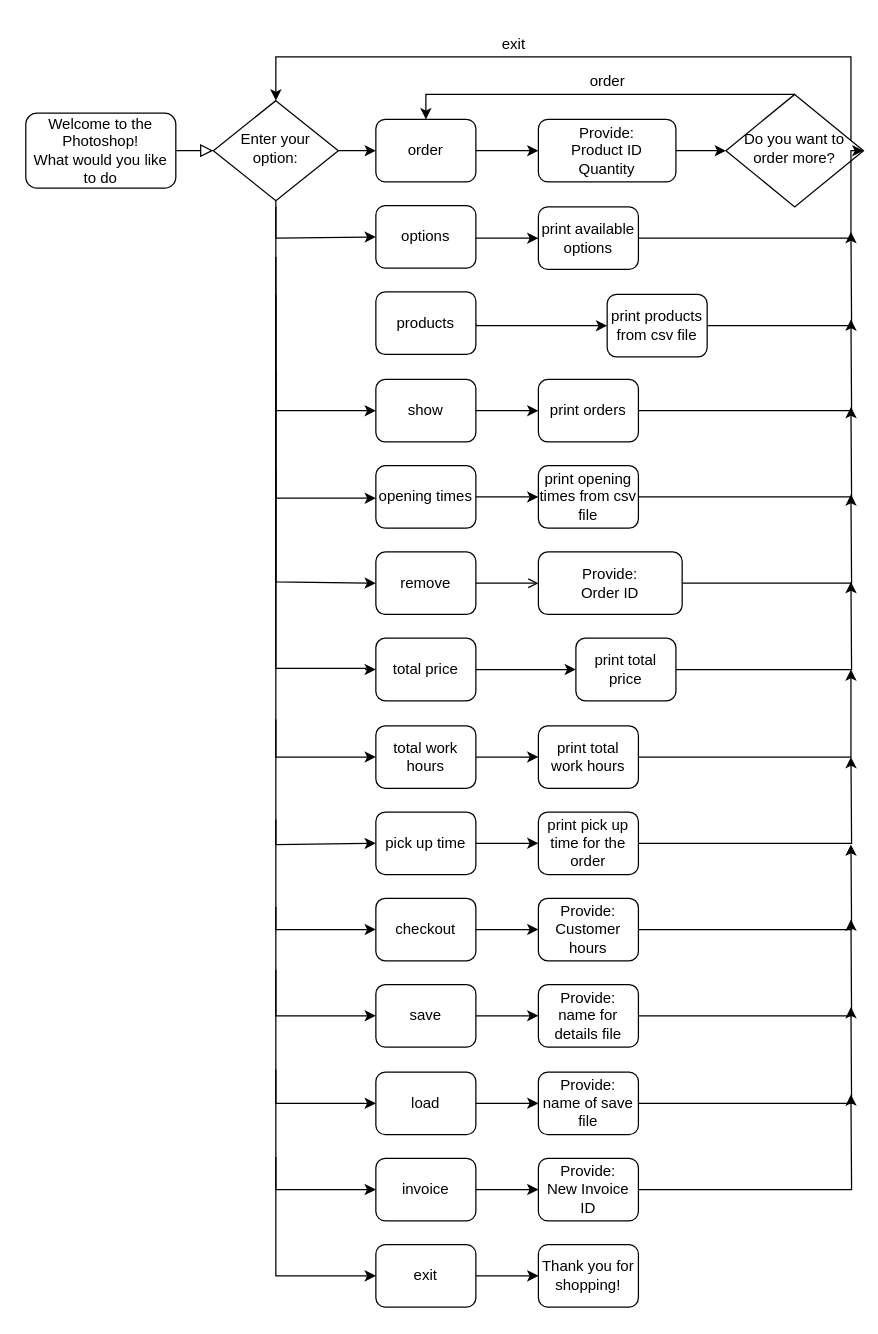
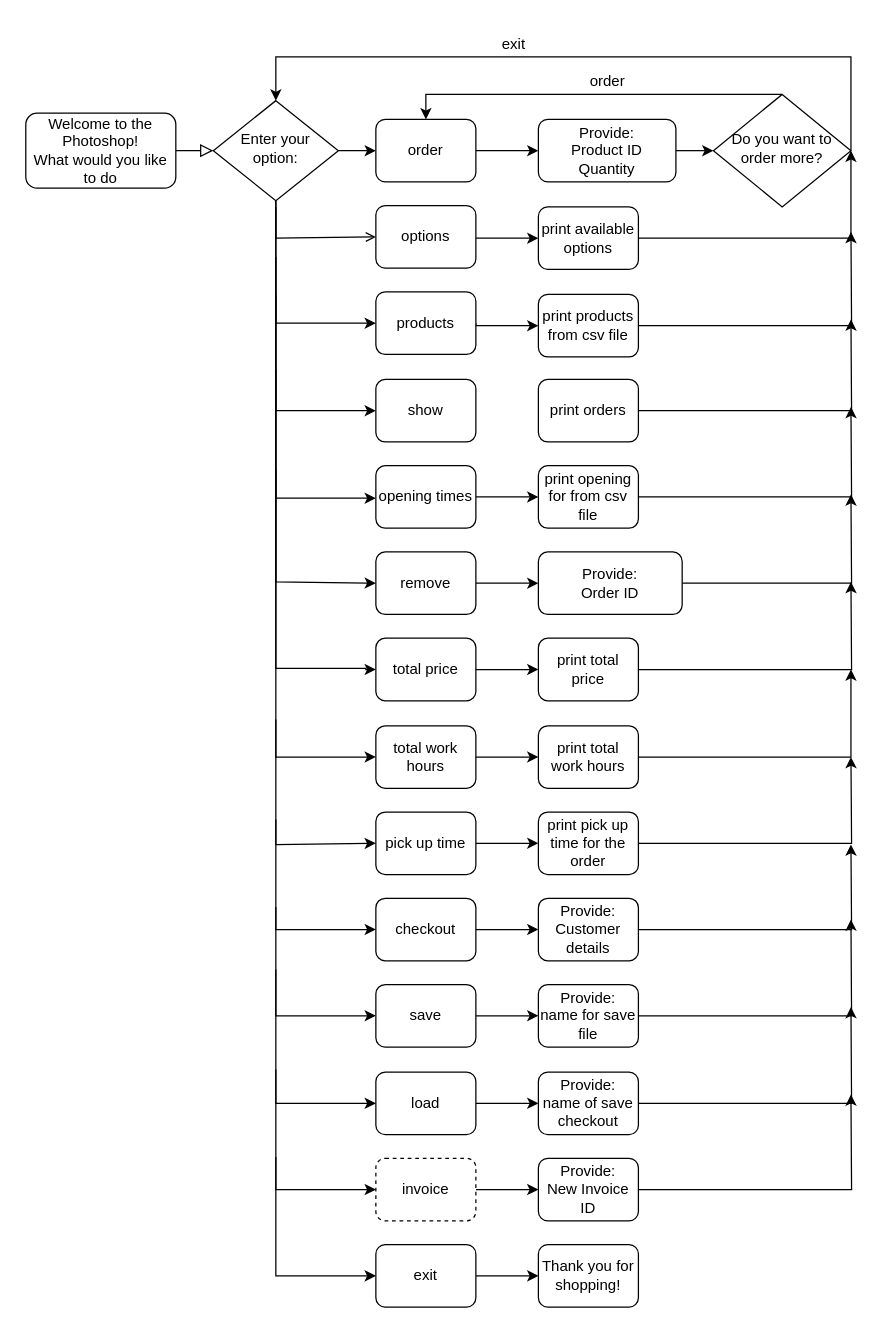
- <mxCell id="14" value="Do you want to order more?" style="rhombus;whiteSpace=wrap;html=1;shadow=0;fontFamily=Helvetica;fontSize=12;align=center;strokeWidth=1;spacing=6;spacingTop=-4;" vertex="1" parent="1"><mxGeometry x="580" y="75" width="110" height="90" as="geometry" /></mxCell>
+ <mxCell id="14" value="Do you want to order more?" style="rhombus;whiteSpace=wrap;html=1;shadow=0;fontFamily=Helvetica;fontSize=12;align=center;strokeWidth=1;spacing=6;spacingTop=-4;" vertex="1" parent="1"><mxGeometry x="570" width="110" height="90" as="geometry" y="75" /></mxCell>
- <mxCell id="5" style="edgeStyle=orthogonalEdgeStyle;rounded=0;orthogonalLoop=1;jettySize=auto;html=1;entryX=0;entryY=0.5;entryDx=0;entryDy=0;" edge="1" parent="1" source="7" target="18"><mxGeometry relative="1" as="geometry"><mxPoint x="250" y="195" as="targetPoint" /><Array as="points"><mxPoint x="220" y="190" /></Array></mxGeometry></mxCell>
+ <mxCell id="5" style="edgeStyle=orthogonalEdgeStyle;rounded=0;orthogonalLoop=1;jettySize=auto;html=1;entryX=0;entryY=0.5;entryDx=0;entryDy=0;endArrow=open;" edge="1" parent="1" source="7" target="18"><mxGeometry relative="1" as="geometry"><mxPoint x="250" y="195" as="targetPoint" /><Array as="points"><mxPoint x="220" y="190" /></Array></mxGeometry></mxCell>
+ <mxCell id="6" style="edgeStyle=orthogonalEdgeStyle;rounded=0;orthogonalLoop=1;jettySize=auto;html=1;entryX=0;entryY=0.5;entryDx=0;entryDy=0;" edge="1" parent="1" source="7" target="20"><mxGeometry relative="1" as="geometry"><mxPoint x="220" y="265" as="targetPoint" /><Array as="points"><mxPoint x="220" y="258" /></Array></mxGeometry></mxCell>
- <mxCell id="54" value="print products from csv file" style="rounded=1;whiteSpace=wrap;html=1;fontSize=12;glass=0;strokeWidth=1;shadow=0;" vertex="1" parent="1"><mxGeometry x="485" y="235" width="80" height="50" as="geometry" /></mxCell>
+ <mxCell id="54" value="print products from csv file" style="rounded=1;whiteSpace=wrap;html=1;fontSize=12;glass=0;strokeWidth=1;shadow=0;" vertex="1" parent="1"><mxGeometry x="430" y="235" width="80" height="50" as="geometry" /></mxCell>
- <mxCell id="23" style="edgeStyle=orthogonalEdgeStyle;rounded=0;orthogonalLoop=1;jettySize=auto;html=1;entryX=0;entryY=0.5;entryDx=0;entryDy=0;" edge="1" parent="1" source="24" target="61"><mxGeometry relative="1" as="geometry" /></mxCell>
- <mxCell id="63" value="print opening times from csv file" style="rounded=1;whiteSpace=wrap;html=1;fontSize=12;glass=0;strokeWidth=1;shadow=0;" vertex="1" parent="1"><mxGeometry x="430" y="372" width="80" height="50" as="geometry" /></mxCell>
+ <mxCell id="63" value="print opening for from csv file" style="rounded=1;whiteSpace=wrap;html=1;fontSize=12;glass=0;strokeWidth=1;shadow=0;" vertex="1" parent="1"><mxGeometry x="430" y="372" width="80" height="50" as="geometry" /></mxCell>
- <mxCell id="55" style="edgeStyle=orthogonalEdgeStyle;rounded=0;orthogonalLoop=1;jettySize=auto;html=1;entryX=0;entryY=0.5;entryDx=0;entryDy=0;endArrow=open;" edge="1" parent="1" source="56" target="58"><mxGeometry relative="1" as="geometry" /></mxCell>
+ <mxCell id="55" style="edgeStyle=orthogonalEdgeStyle;rounded=0;orthogonalLoop=1;jettySize=auto;html=1;entryX=0;entryY=0.5;entryDx=0;entryDy=0;" edge="1" parent="1" source="56" target="58"><mxGeometry relative="1" as="geometry" /></mxCell>
- <mxCell id="65" value="print total price" style="rounded=1;whiteSpace=wrap;html=1;fontSize=12;glass=0;strokeWidth=1;shadow=0;" vertex="1" parent="1"><mxGeometry x="460" y="510" width="80" height="50" as="geometry" /></mxCell>
+ <mxCell id="65" value="print total price" style="rounded=1;whiteSpace=wrap;html=1;fontSize=12;glass=0;strokeWidth=1;shadow=0;" vertex="1" parent="1"><mxGeometry x="430" y="510" width="80" height="50" as="geometry" /></mxCell>
- <mxCell id="71" value="Provide:&lt;br&gt;Customer hours" style="rounded=1;whiteSpace=wrap;html=1;fontSize=12;glass=0;strokeWidth=1;shadow=0;" vertex="1" parent="1"><mxGeometry x="430" y="718" width="80" height="50" as="geometry" /></mxCell>
+ <mxCell id="71" value="Provide:&lt;br&gt;Customer details" style="rounded=1;whiteSpace=wrap;html=1;fontSize=12;glass=0;strokeWidth=1;shadow=0;" vertex="1" parent="1"><mxGeometry x="430" y="718" width="80" height="50" as="geometry" /></mxCell>
- <mxCell id="73" value="Provide:&lt;br&gt;name for details file" style="rounded=1;whiteSpace=wrap;html=1;fontSize=12;glass=0;strokeWidth=1;shadow=0;" vertex="1" parent="1"><mxGeometry x="430" y="787" width="80" height="50" as="geometry" /></mxCell>
+ <mxCell id="73" value="Provide:&lt;br&gt;name for save file" style="rounded=1;whiteSpace=wrap;html=1;fontSize=12;glass=0;strokeWidth=1;shadow=0;" vertex="1" parent="1"><mxGeometry x="430" y="787" width="80" height="50" as="geometry" /></mxCell>
- <mxCell id="75" value="Provide:&lt;br&gt;name of save file" style="rounded=1;whiteSpace=wrap;html=1;fontSize=12;glass=0;strokeWidth=1;shadow=0;" vertex="1" parent="1"><mxGeometry x="430" y="857" width="80" height="50" as="geometry" /></mxCell>
+ <mxCell id="75" value="Provide:&lt;br&gt;name of save checkout" style="rounded=1;whiteSpace=wrap;html=1;fontSize=12;glass=0;strokeWidth=1;shadow=0;" vertex="1" parent="1"><mxGeometry x="430" y="857" width="80" height="50" as="geometry" /></mxCell>
- <mxCell id="38" value="invoice" style="rounded=1;whiteSpace=wrap;html=1;fontSize=12;glass=0;strokeWidth=1;shadow=0;" vertex="1" parent="1"><mxGeometry x="300" y="926" width="80" height="50" as="geometry" /></mxCell>
+ <mxCell id="38" value="invoice" style="rounded=1;whiteSpace=wrap;html=1;fontSize=12;glass=0;strokeWidth=1;shadow=0;dashed=1;" vertex="1" parent="1"><mxGeometry x="300" y="926" width="80" height="50" as="geometry" /></mxCell>
